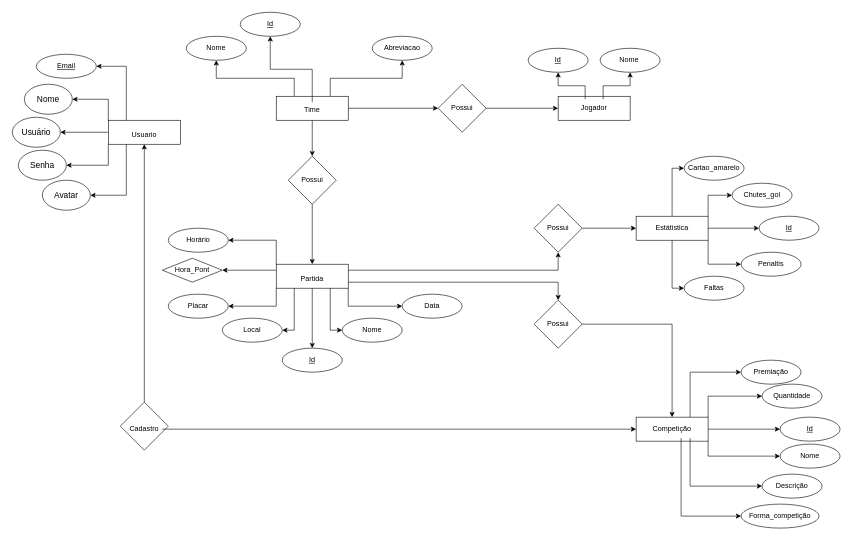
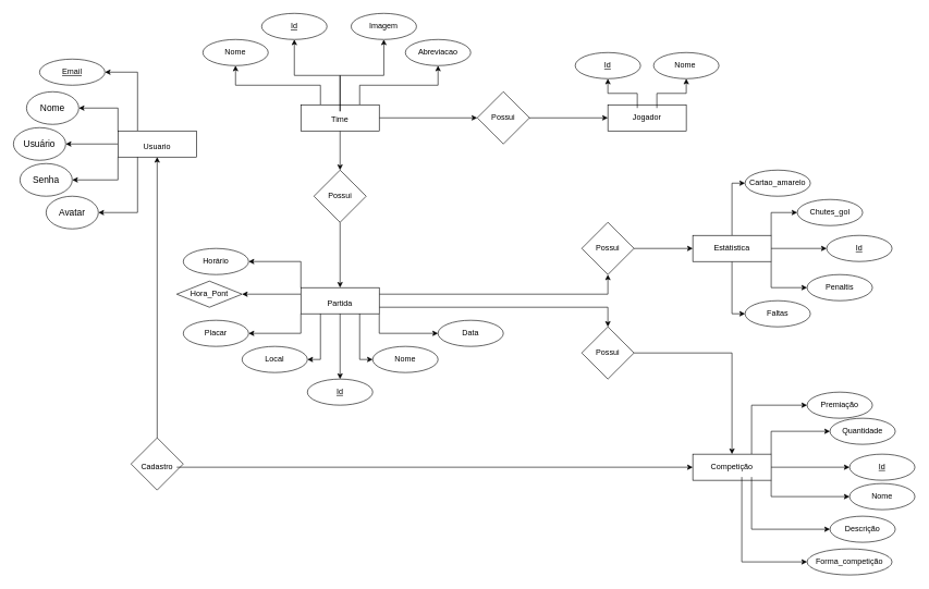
+ <mxCell id="59" value="Imagem" style="ellipse;whiteSpace=wrap;html=1;align=center;" vertex="1" parent="1"><mxGeometry x="537" y="20" width="100" height="40" as="geometry" /></mxCell>
+ <mxCell id="36" style="edgeStyle=orthogonalEdgeStyle;rounded=0;orthogonalLoop=1;jettySize=auto;html=1;exitX=0.5;exitY=0;exitDx=0;exitDy=0;entryX=0.5;entryY=1;entryDx=0;entryDy=0;" edge="1" parent="1" source="37" target="59"><mxGeometry relative="1" as="geometry" /></mxCell>
